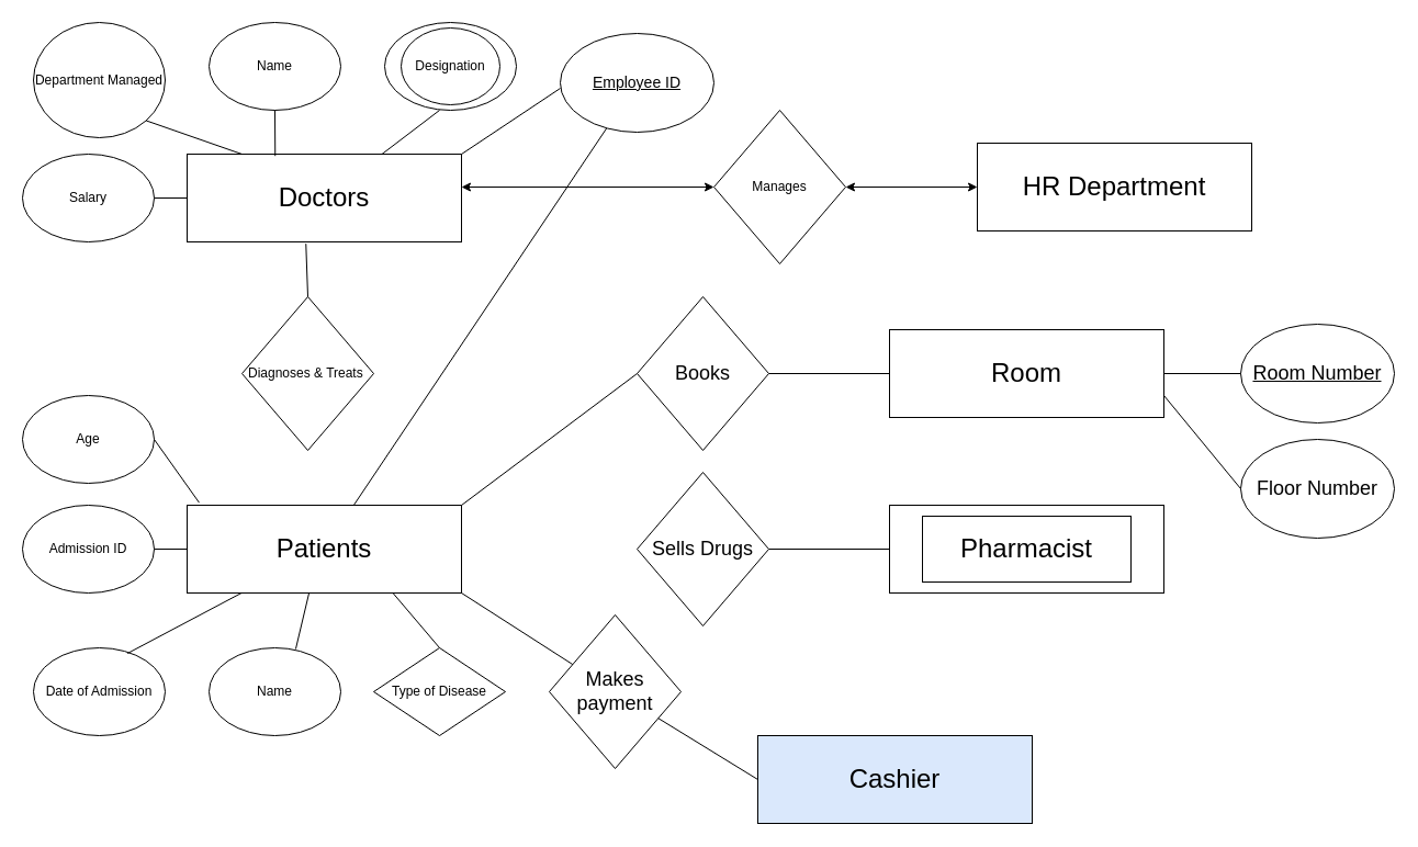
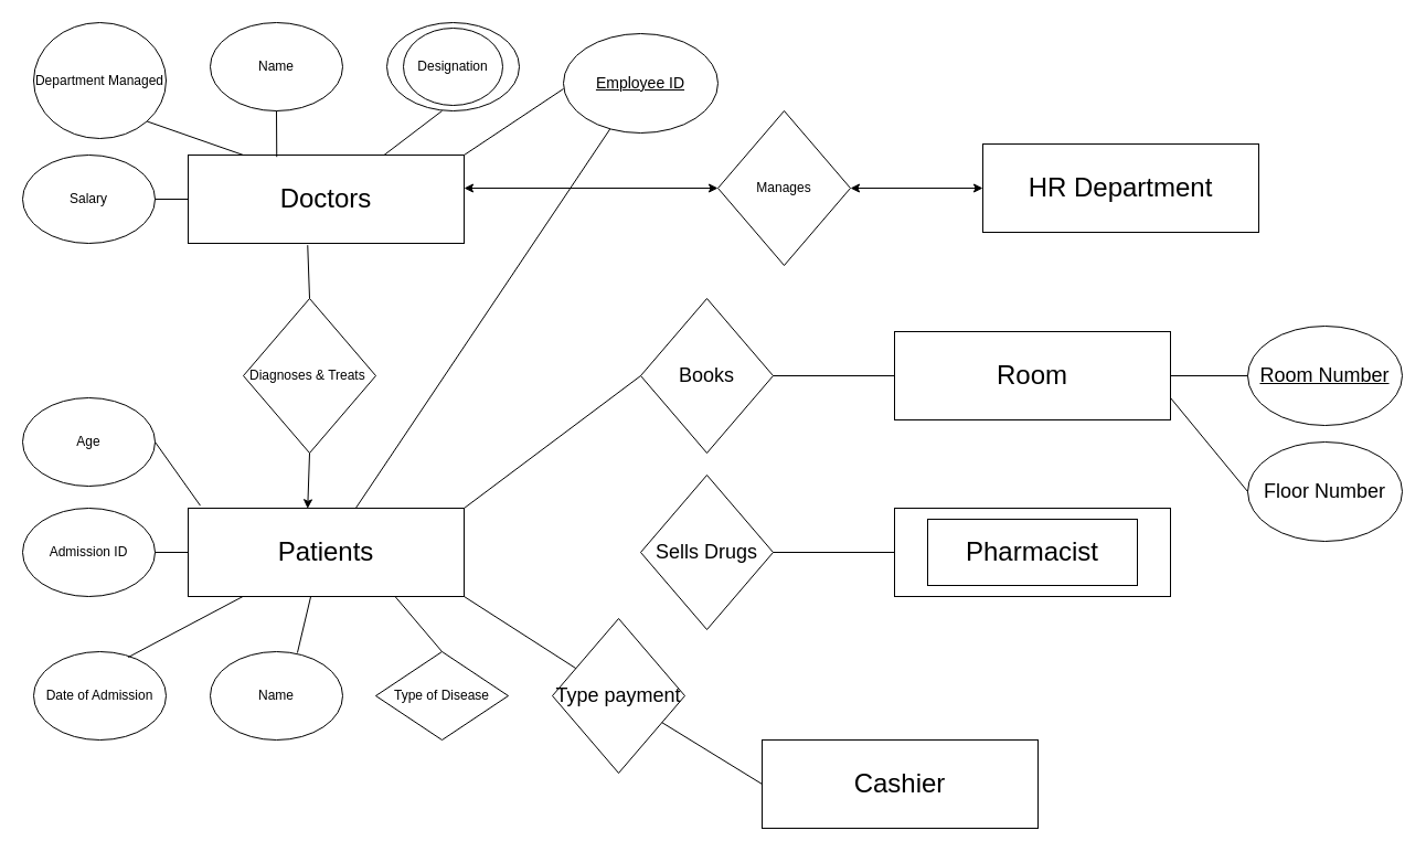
+ <mxCell id="29" value="" style="endArrow=classic;html=1;rounded=0;exitX=0.5;exitY=1;exitDx=0;exitDy=0;entryX=0.433;entryY=0.004;entryDx=0;entryDy=0;entryPerimeter=0;" edge="1" parent="1" source="6" target="7"><mxGeometry width="50" height="50" relative="1" as="geometry"><mxPoint x="410" y="430" as="sourcePoint" /><mxPoint x="460" y="380" as="targetPoint" /></mxGeometry></mxCell>
- <mxCell id="23" value="&lt;span style=&quot;font-size: 18px;&quot;&gt;Makes payment&lt;/span&gt;" style="rhombus;whiteSpace=wrap;html=1;" vertex="1" parent="1"><mxGeometry x="500" y="560" width="120" height="140" as="geometry" /></mxCell>
+ <mxCell id="23" value="&lt;span style=&quot;font-size: 18px;&quot;&gt;Type payment&lt;/span&gt;" style="rhombus;whiteSpace=wrap;html=1;" vertex="1" parent="1"><mxGeometry x="500" y="560" width="120" height="140" as="geometry" /></mxCell>
- <mxCell id="22" value="&lt;font style=&quot;font-size: 24px;&quot;&gt;Cashier&lt;/font&gt;" style="rounded=0;whiteSpace=wrap;html=1;fillColor=#dae8fc;" vertex="1" parent="1"><mxGeometry x="690" y="670" width="250" height="80" as="geometry" /></mxCell>
+ <mxCell id="22" value="&lt;font style=&quot;font-size: 24px;&quot;&gt;Cashier&lt;/font&gt;" style="rounded=0;whiteSpace=wrap;html=1;" vertex="1" parent="1"><mxGeometry x="690" y="670" width="250" height="80" as="geometry" /></mxCell>
